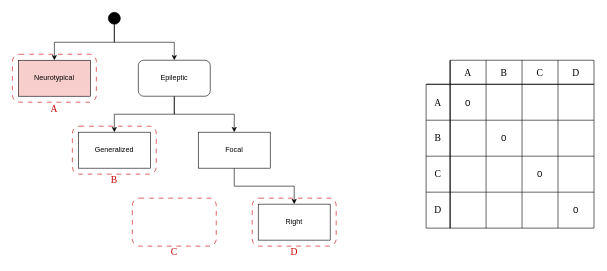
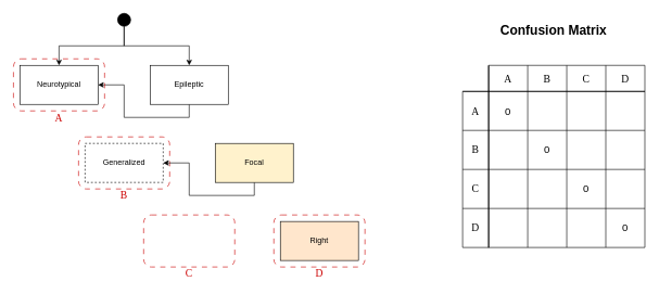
+ <mxCell id="37" value="&lt;font style=&quot;font-size: 20px;&quot;&gt;&lt;b&gt;Confusion Matrix&lt;/b&gt;&lt;/font&gt;" style="text;html=1;align=center;verticalAlign=middle;whiteSpace=wrap;rounded=0;" parent="1" vertex="1"><mxGeometry x="710" y="30" width="280" height="30" as="geometry" /></mxCell>
- <mxCell id="3" value="Neurotypical" style="rounded=0;whiteSpace=wrap;html=1;fillColor=#f8cecc;" parent="1" vertex="1"><mxGeometry x="30" y="100" width="120" height="60" as="geometry" /></mxCell>
+ <mxCell id="3" value="Neurotypical" style="rounded=0;whiteSpace=wrap;html=1;" parent="1" vertex="1"><mxGeometry x="30" y="100" width="120" height="60" as="geometry" /></mxCell>
- <mxCell id="6" value="Epileptic" style="whiteSpace=wrap;html=1;rounded=1;" parent="1" vertex="1"><mxGeometry x="230" y="100" width="120" height="60" as="geometry" /></mxCell>
+ <mxCell id="6" value="Epileptic" style="rounded=0;whiteSpace=wrap;html=1;" parent="1" vertex="1"><mxGeometry x="230" y="100" width="120" height="60" as="geometry" /></mxCell>
- <mxCell id="4" style="edgeStyle=orthogonalEdgeStyle;rounded=0;orthogonalLoop=1;jettySize=auto;html=1;exitX=0.5;exitY=1;exitDx=0;exitDy=0;entryX=0.5;entryY=0;entryDx=0;entryDy=0;" parent="1" source="6" target="7" edge="1"><mxGeometry relative="1" as="geometry" /></mxCell>
+ <mxCell id="4" style="edgeStyle=orthogonalEdgeStyle;rounded=0;orthogonalLoop=1;jettySize=auto;html=1;exitX=0.5;exitY=1;exitDx=0;exitDy=0;" parent="1" source="6" target="3" edge="1"><mxGeometry relative="1" as="geometry" /></mxCell>
- <mxCell id="5" style="edgeStyle=orthogonalEdgeStyle;rounded=0;orthogonalLoop=1;jettySize=auto;html=1;exitX=0.5;exitY=1;exitDx=0;exitDy=0;entryX=0.5;entryY=0;entryDx=0;entryDy=0;" parent="1" source="6" target="9" edge="1"><mxGeometry relative="1" as="geometry" /></mxCell>
- <mxCell id="7" value="Generalized" style="rounded=0;whiteSpace=wrap;html=1;" parent="1" vertex="1"><mxGeometry x="130" y="220" width="120" height="60" as="geometry" /></mxCell>
+ <mxCell id="7" value="Generalized" style="rounded=0;whiteSpace=wrap;html=1;dashed=1;" parent="1" vertex="1"><mxGeometry x="130" y="220" width="120" height="60" as="geometry" /></mxCell>
- <mxCell id="9" value="Focal" style="rounded=0;whiteSpace=wrap;html=1;" parent="1" vertex="1"><mxGeometry x="330" y="220" width="120" height="60" as="geometry" /></mxCell>
+ <mxCell id="9" value="Focal" style="rounded=0;whiteSpace=wrap;html=1;fillColor=#fff2cc;" parent="1" vertex="1"><mxGeometry x="330" y="220" width="120" height="60" as="geometry" /></mxCell>
- <mxCell id="8" style="edgeStyle=orthogonalEdgeStyle;rounded=0;orthogonalLoop=1;jettySize=auto;html=1;exitX=0.5;exitY=1;exitDx=0;exitDy=0;entryX=0.5;entryY=0;entryDx=0;entryDy=0;" parent="1" source="9" target="10" edge="1"><mxGeometry relative="1" as="geometry" /></mxCell>
+ <mxCell id="8" style="edgeStyle=orthogonalEdgeStyle;rounded=0;orthogonalLoop=1;jettySize=auto;html=1;exitX=0.5;exitY=1;exitDx=0;exitDy=0;" parent="1" source="9" target="7" edge="1"><mxGeometry relative="1" as="geometry" /></mxCell>
- <mxCell id="10" value="Right" style="rounded=0;whiteSpace=wrap;html=1;" parent="1" vertex="1"><mxGeometry x="430" y="340" width="120" height="60" as="geometry" /></mxCell>
+ <mxCell id="10" value="Right" style="rounded=0;whiteSpace=wrap;html=1;fillColor=#ffe6cc;" parent="1" vertex="1"><mxGeometry x="430" y="340" width="120" height="60" as="geometry" /></mxCell>
